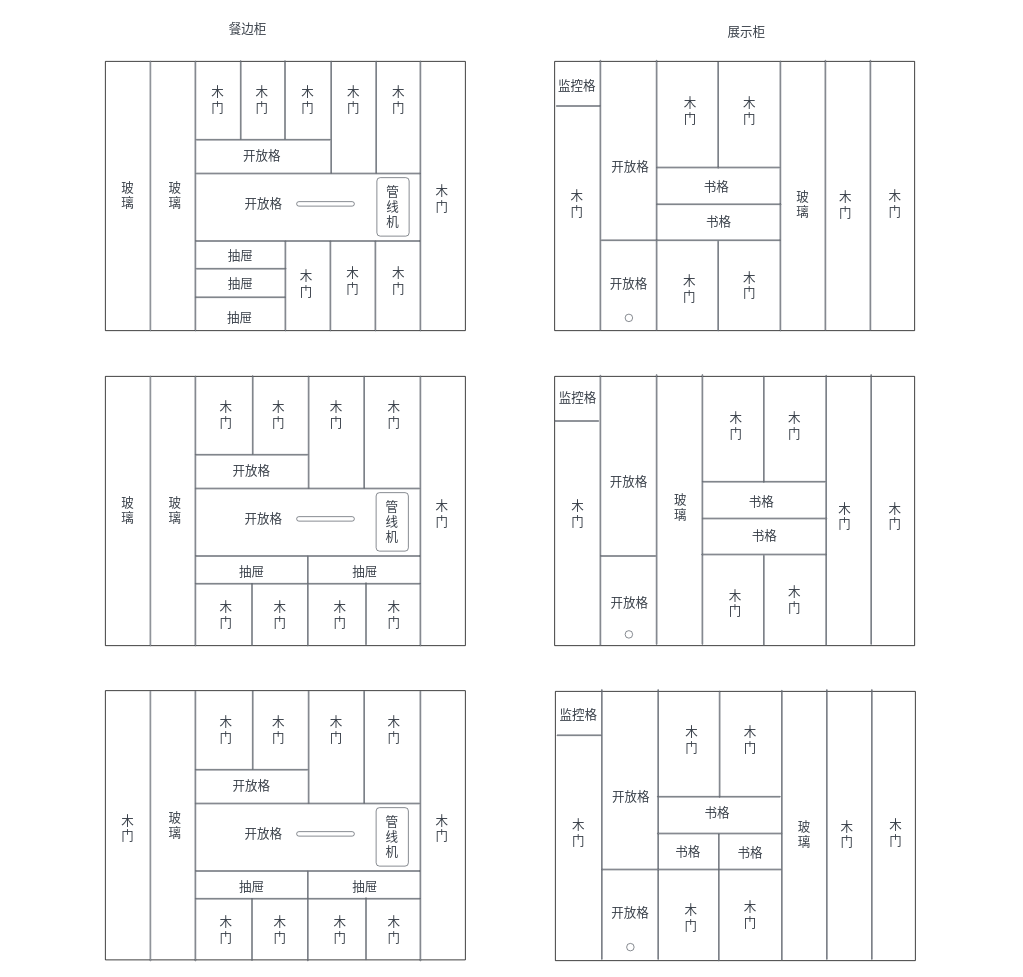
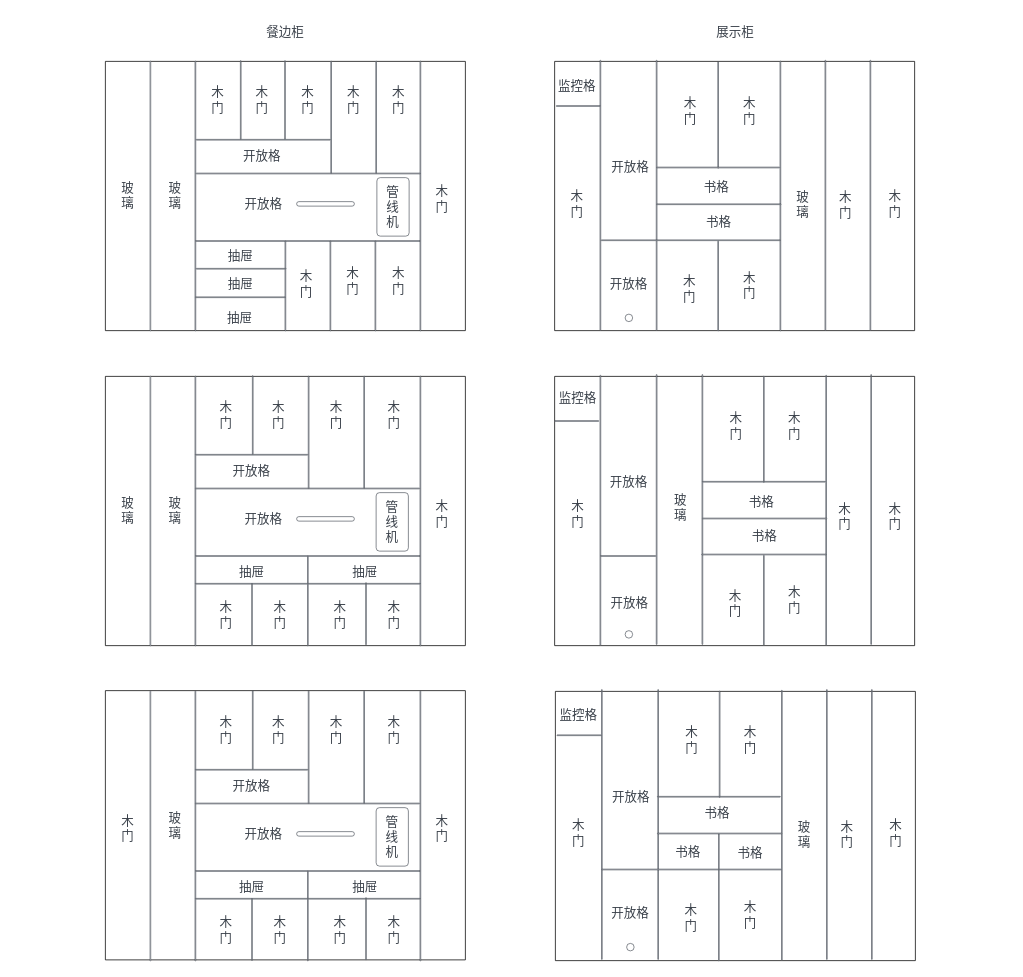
- <mxCell id="63" value="餐边柜" style="html=1;overflow=block;blockSpacing=1;whiteSpace=wrap;fontSize=16.7;fontFamily=Liberation Serif;fontColor=#3a414a;spacing=3.8;strokeOpacity=0;fillOpacity=0;rounded=1;absoluteArcSize=1;arcSize=9;fillColor=#ffffff;strokeWidth=0.8;lucidId=A_i0d9Y~pL3e;" parent="1" vertex="1"><mxGeometry x="240" y="15" width="180" height="45" as="geometry" /></mxCell>
+ <mxCell id="63" value="餐边柜" style="html=1;overflow=block;blockSpacing=1;whiteSpace=wrap;fontSize=16.7;fontFamily=Liberation Serif;fontColor=#3a414a;spacing=3.8;strokeOpacity=0;fillOpacity=0;rounded=1;absoluteArcSize=1;arcSize=9;fillColor=#ffffff;strokeWidth=0.8;lucidId=A_i0d9Y~pL3e;" parent="1" vertex="1"><mxGeometry x="290" y="20" width="180" height="45" as="geometry" /></mxCell>
- <mxCell id="64" value="展示柜" style="html=1;overflow=block;blockSpacing=1;whiteSpace=wrap;fontSize=16.7;fontFamily=Liberation Serif;fontColor=#3a414a;spacing=3.8;strokeOpacity=0;fillOpacity=0;rounded=1;absoluteArcSize=1;arcSize=9;fillColor=#ffffff;strokeWidth=0.8;lucidId=1_i0xvrjxDT6;" parent="1" vertex="1"><mxGeometry x="905" y="20" width="180" height="45" as="geometry" /></mxCell>
+ <mxCell id="64" value="展示柜" style="html=1;overflow=block;blockSpacing=1;whiteSpace=wrap;fontSize=16.7;fontFamily=Liberation Serif;fontColor=#3a414a;spacing=3.8;strokeOpacity=0;fillOpacity=0;rounded=1;absoluteArcSize=1;arcSize=9;fillColor=#ffffff;strokeWidth=0.8;lucidId=1_i0xvrjxDT6;" parent="1" vertex="1"><mxGeometry x="890" y="20" width="180" height="45" as="geometry" /></mxCell>
